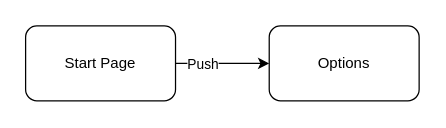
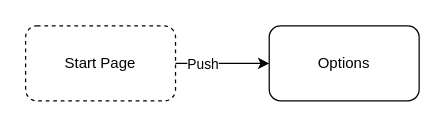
- <mxCell id="2" value="Start Page" style="rounded=1;whiteSpace=wrap;html=1;" parent="1" vertex="1"><mxGeometry x="20" y="20" width="120" height="60" as="geometry" /></mxCell>
+ <mxCell id="2" value="Start Page" style="rounded=1;whiteSpace=wrap;html=1;dashed=1;" parent="1" vertex="1"><mxGeometry x="20" y="20" width="120" height="60" as="geometry" /></mxCell>
